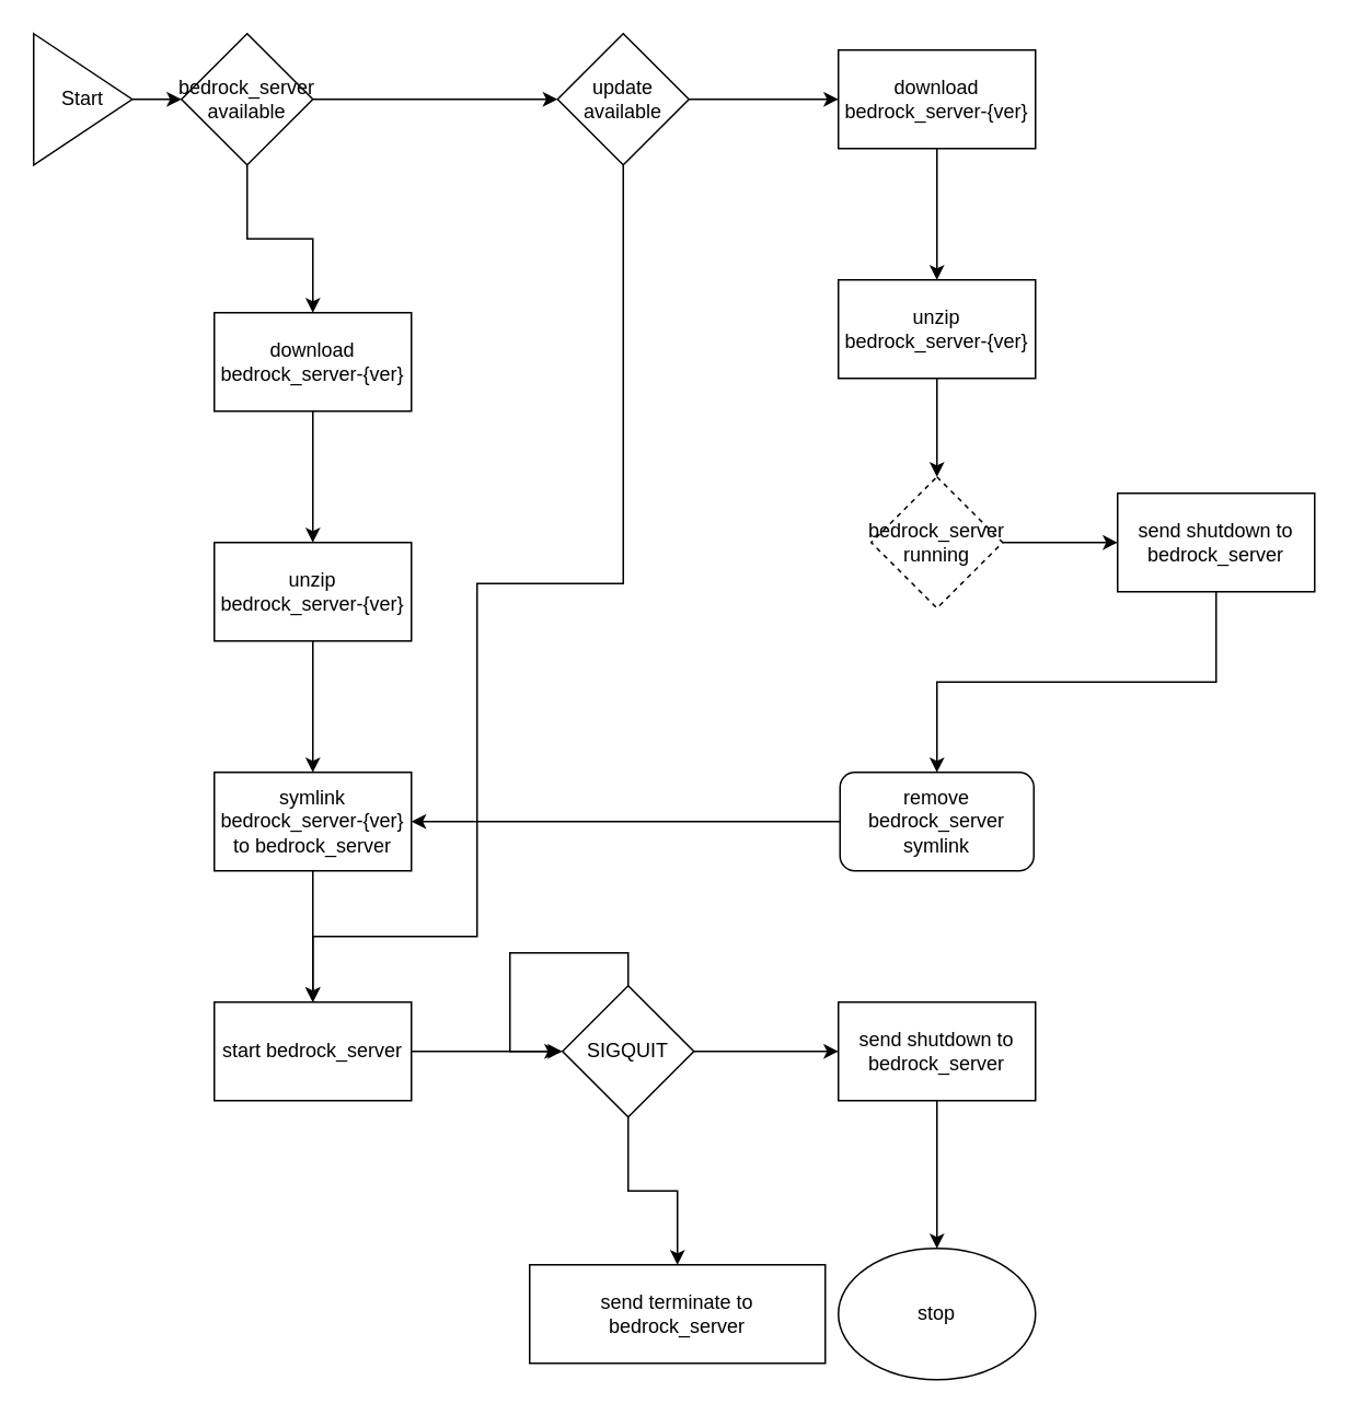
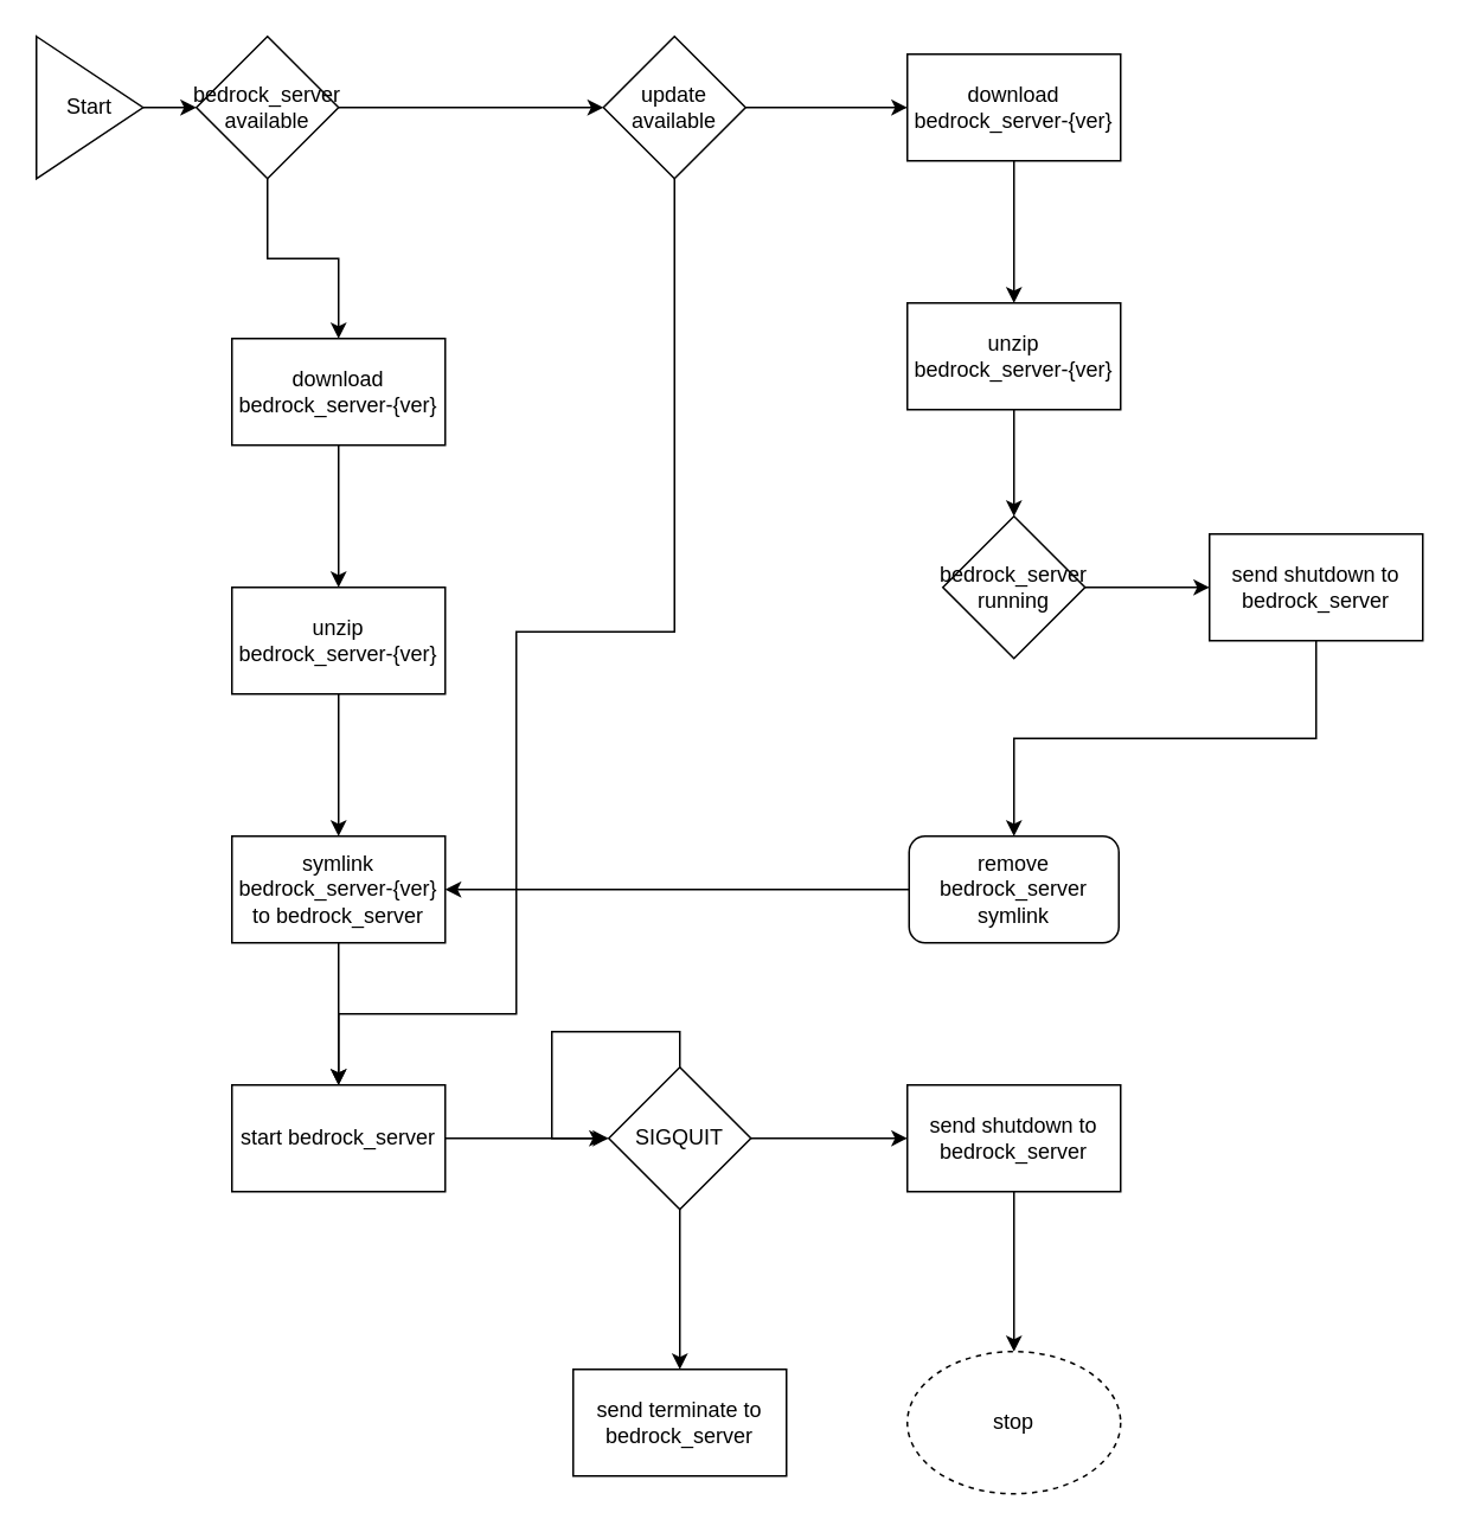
- <mxCell id="23" value="bedrock_server&lt;br&gt;running" style="rhombus;whiteSpace=wrap;html=1;dashed=1;" parent="1" vertex="1"><mxGeometry x="530" y="290" width="80" height="80" as="geometry" /></mxCell>
+ <mxCell id="23" value="bedrock_server&lt;br&gt;running" style="rhombus;whiteSpace=wrap;html=1;" parent="1" vertex="1"><mxGeometry x="530" y="290" width="80" height="80" as="geometry" /></mxCell>
- <mxCell id="30" value="send terminate to bedrock_server" style="whiteSpace=wrap;html=1;" parent="1" vertex="1"><mxGeometry x="322" y="770" width="180" height="60" as="geometry" /></mxCell>
+ <mxCell id="30" value="send terminate to bedrock_server" style="whiteSpace=wrap;html=1;" parent="1" vertex="1"><mxGeometry x="322" y="770" width="120" height="60" as="geometry" /></mxCell>
- <mxCell id="31" value="stop" style="ellipse;whiteSpace=wrap;html=1;" parent="1" vertex="1"><mxGeometry x="510" y="760" width="120" height="80" as="geometry" /></mxCell>
+ <mxCell id="31" value="stop" style="ellipse;whiteSpace=wrap;html=1;dashed=1;" parent="1" vertex="1"><mxGeometry x="510" y="760" width="120" height="80" as="geometry" /></mxCell>
